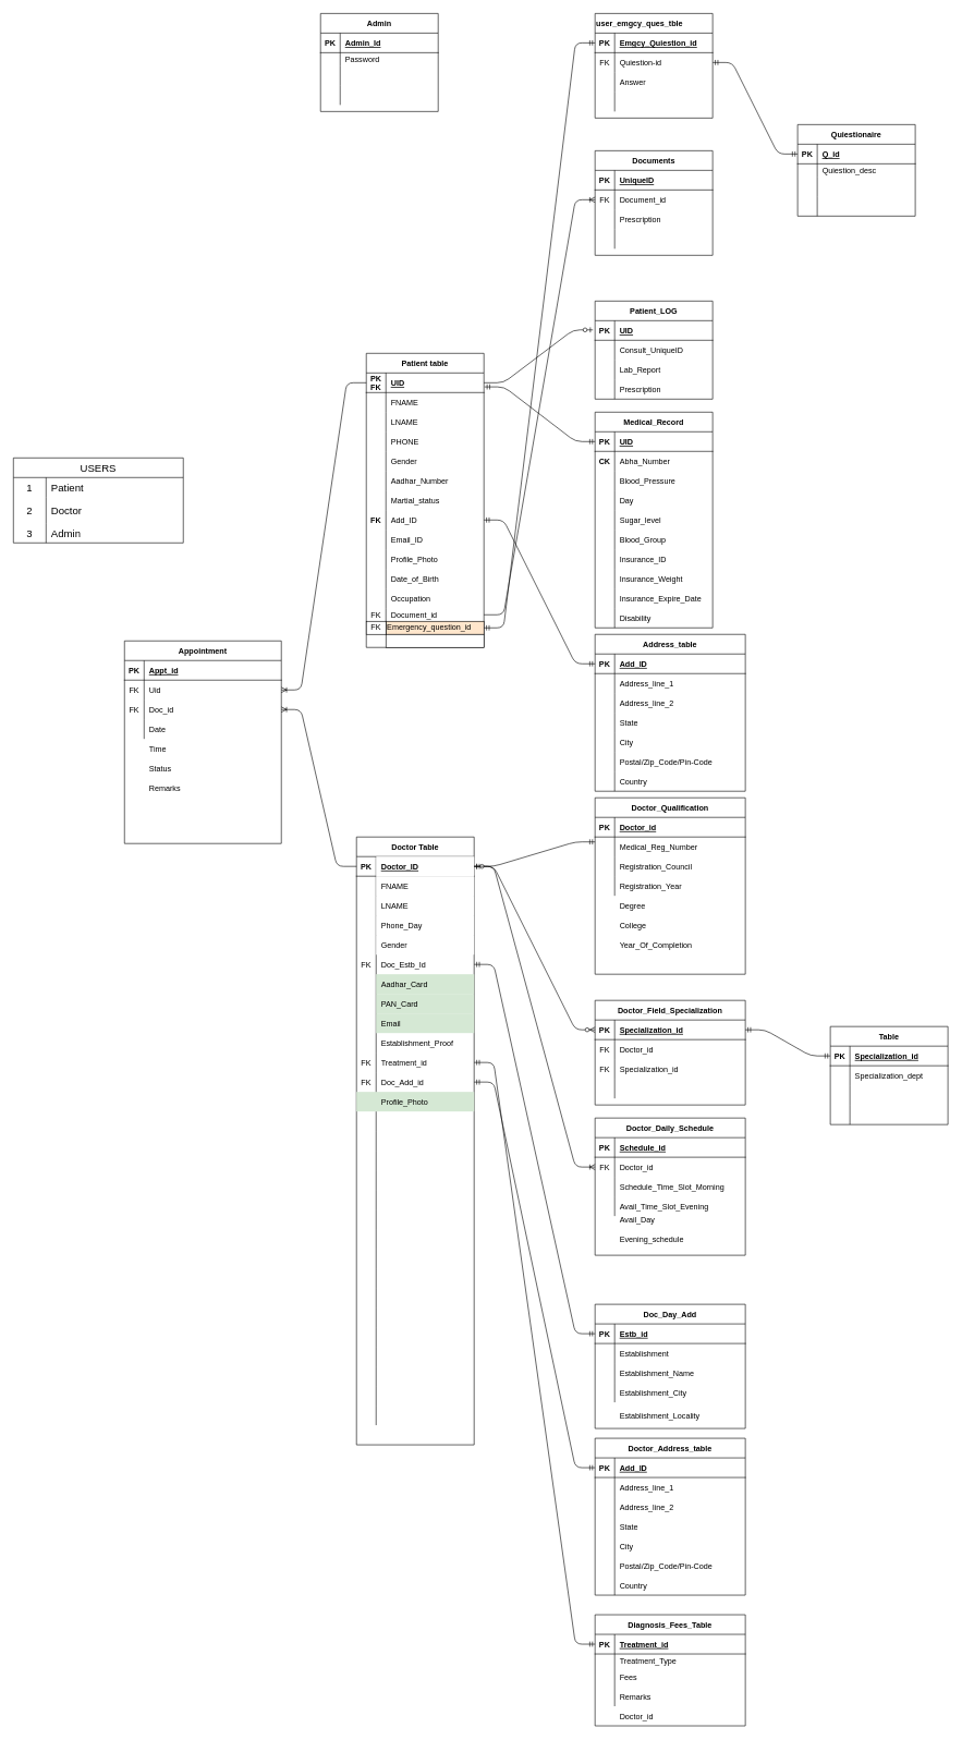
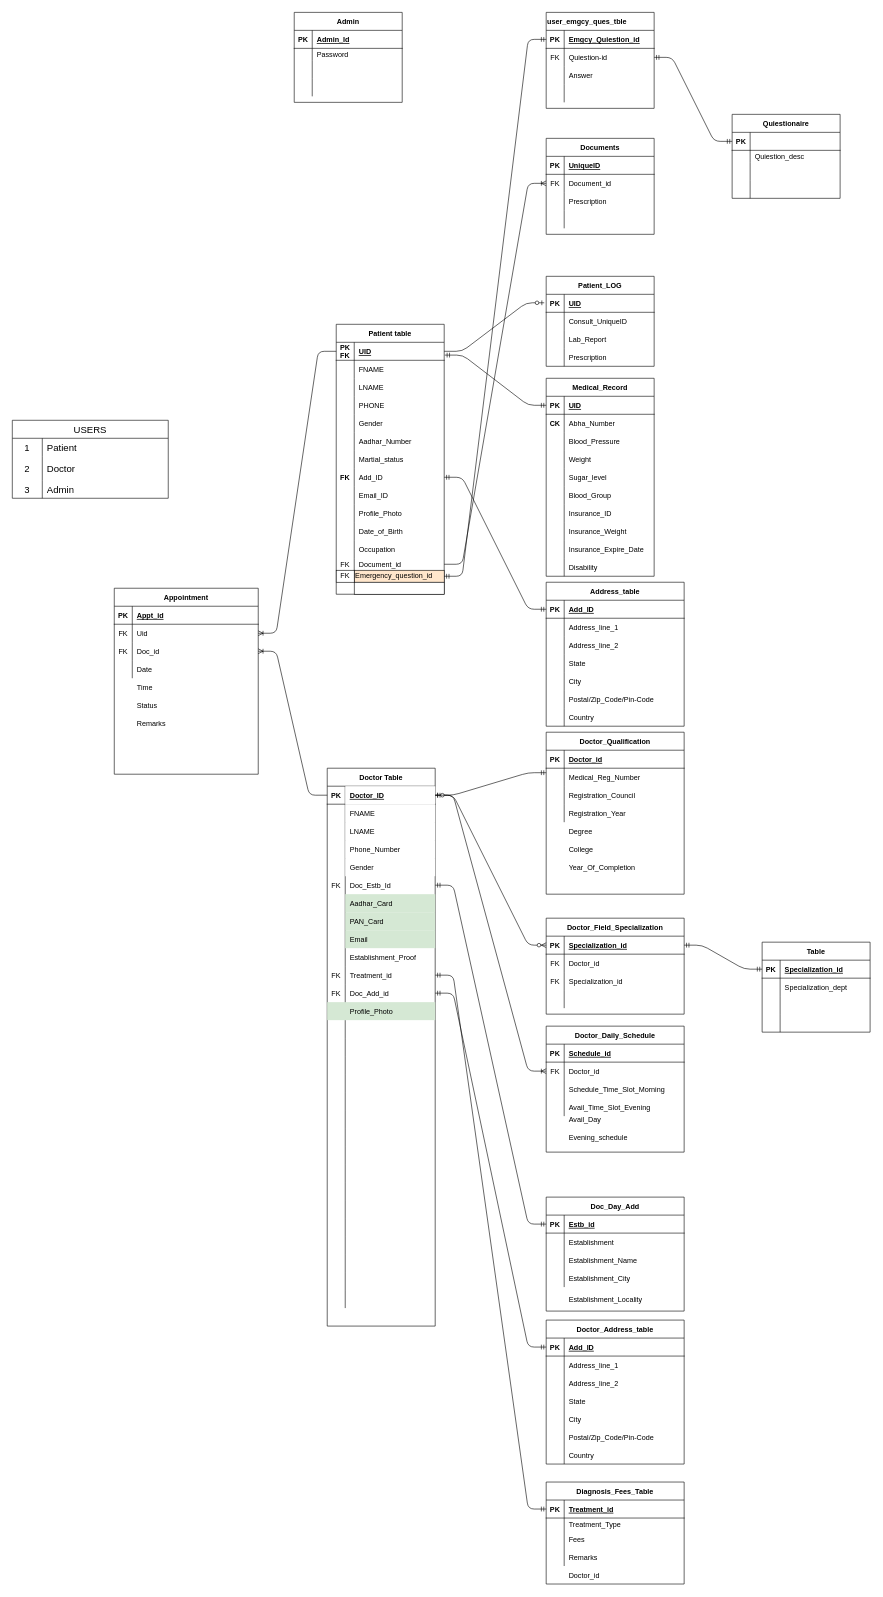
- <mxCell id="373" value="Q_id" style="shape=partialRectangle;connectable=0;fillColor=none;top=0;left=0;bottom=0;right=0;align=left;spacingLeft=6;fontStyle=5;overflow=hidden;" parent="371" vertex="1"><mxGeometry x="30" width="150" height="30" as="geometry" /></mxCell>
- <mxCell id="189" value="Day" style="shape=partialRectangle;connectable=0;fillColor=none;top=0;left=0;bottom=0;right=0;align=left;spacingLeft=6;overflow=hidden;" parent="187" vertex="1"><mxGeometry x="30" width="150" height="30" as="geometry"><mxRectangle width="150" height="30" as="alternateBounds" /></mxGeometry></mxCell>
+ <mxCell id="189" value="Weight" style="shape=partialRectangle;connectable=0;fillColor=none;top=0;left=0;bottom=0;right=0;align=left;spacingLeft=6;overflow=hidden;" parent="187" vertex="1"><mxGeometry x="30" width="150" height="30" as="geometry"><mxRectangle width="150" height="30" as="alternateBounds" /></mxGeometry></mxCell>
- <mxCell id="65" value="Phone_Day" style="shape=partialRectangle;connectable=0;top=0;left=0;bottom=0;right=0;align=left;spacingLeft=6;overflow=hidden;" parent="63" vertex="1"><mxGeometry x="30" width="150" height="30" as="geometry"><mxRectangle width="150" height="30" as="alternateBounds" /></mxGeometry></mxCell>
+ <mxCell id="65" value="Phone_Number" style="shape=partialRectangle;connectable=0;top=0;left=0;bottom=0;right=0;align=left;spacingLeft=6;overflow=hidden;" parent="63" vertex="1"><mxGeometry x="30" width="150" height="30" as="geometry"><mxRectangle width="150" height="30" as="alternateBounds" /></mxGeometry></mxCell>
